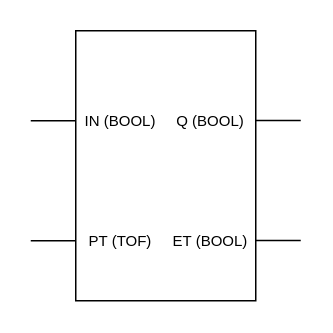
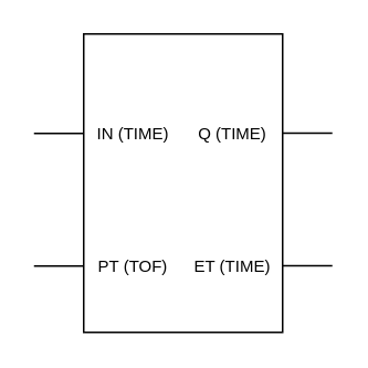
- <mxCell id="6" value="&lt;span style=&quot;font-size: 10px;&quot;&gt;IN (BOOL)&lt;/span&gt;" style="text;html=1;align=center;verticalAlign=middle;whiteSpace=wrap;rounded=0;" vertex="1" parent="1"><mxGeometry x="50" y="65" width="60" height="30" as="geometry" /></mxCell>
+ <mxCell id="6" value="&lt;span style=&quot;font-size: 10px;&quot;&gt;IN (TIME)&lt;/span&gt;" style="text;html=1;align=center;verticalAlign=middle;whiteSpace=wrap;rounded=0;" vertex="1" parent="1"><mxGeometry x="50" y="65" width="60" height="30" as="geometry" /></mxCell>
- <mxCell id="10" value="&lt;span style=&quot;font-size: 10px;&quot;&gt;Q (BOOL)&lt;/span&gt;" style="text;html=1;align=center;verticalAlign=middle;whiteSpace=wrap;rounded=0;" vertex="1" parent="1"><mxGeometry x="110" y="65" width="60" height="30" as="geometry" /></mxCell>
+ <mxCell id="10" value="&lt;span style=&quot;font-size: 10px;&quot;&gt;Q (TIME)&lt;/span&gt;" style="text;html=1;align=center;verticalAlign=middle;whiteSpace=wrap;rounded=0;" vertex="1" parent="1"><mxGeometry x="110" y="65" width="60" height="30" as="geometry" /></mxCell>
- <mxCell id="11" value="&lt;span style=&quot;font-size: 10px;&quot;&gt;ET (BOOL)&lt;/span&gt;" style="text;html=1;align=center;verticalAlign=middle;whiteSpace=wrap;rounded=0;" vertex="1" parent="1"><mxGeometry x="110" y="145" width="60" height="30" as="geometry" /></mxCell>
+ <mxCell id="11" value="&lt;span style=&quot;font-size: 10px;&quot;&gt;ET (TIME)&lt;/span&gt;" style="text;html=1;align=center;verticalAlign=middle;whiteSpace=wrap;rounded=0;" vertex="1" parent="1"><mxGeometry x="110" y="145" width="60" height="30" as="geometry" /></mxCell>
